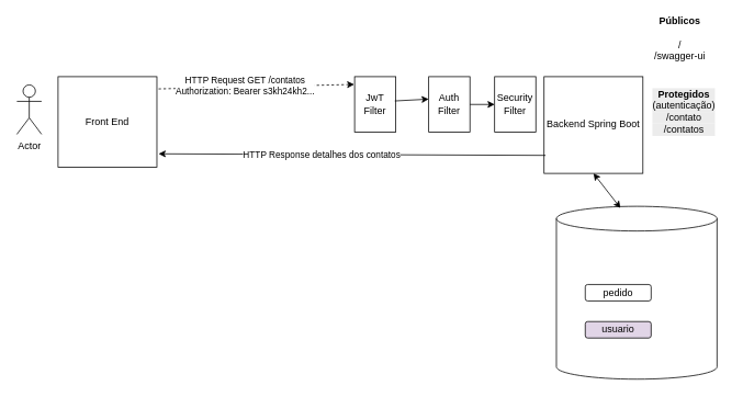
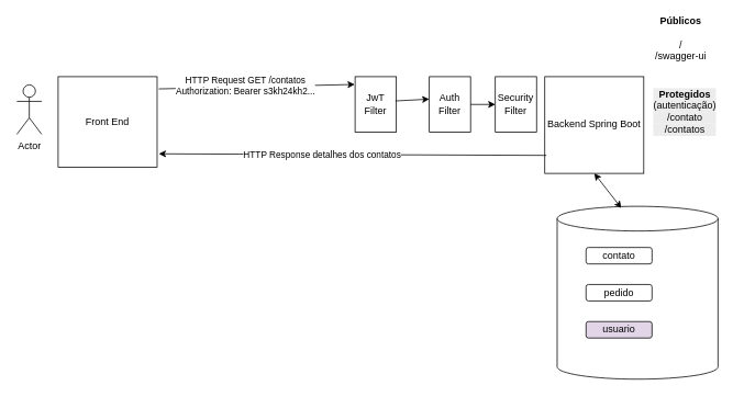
- <mxCell id="10" value="" style="endArrow=classic;html=1;rounded=0;exitX=1.017;exitY=0.135;exitDx=0;exitDy=0;exitPerimeter=0;entryX=-0.009;entryY=0.14;entryDx=0;entryDy=0;entryPerimeter=0;dashed=1;" edge="1" parent="1" source="3" target="12"><mxGeometry width="50" height="50" relative="1" as="geometry"><mxPoint x="480" y="210" as="sourcePoint" /><mxPoint x="530" y="160" as="targetPoint" /></mxGeometry></mxCell>
+ <mxCell id="10" value="" style="endArrow=classic;html=1;rounded=0;exitX=1.017;exitY=0.135;exitDx=0;exitDy=0;exitPerimeter=0;entryX=-0.009;entryY=0.14;entryDx=0;entryDy=0;entryPerimeter=0;" edge="1" parent="1" source="3" target="12"><mxGeometry width="50" height="50" relative="1" as="geometry"><mxPoint x="480" y="210" as="sourcePoint" /><mxPoint x="530" y="160" as="targetPoint" /></mxGeometry></mxCell>
+ <mxCell id="7" value="contato" style="rounded=1;whiteSpace=wrap;html=1;" parent="1" vertex="1"><mxGeometry x="710" y="300" width="80" height="20" as="geometry" /></mxCell>
